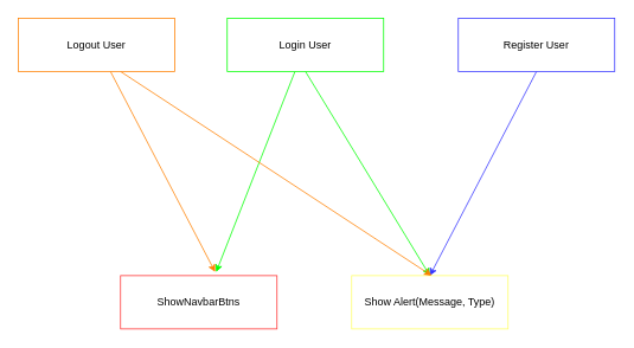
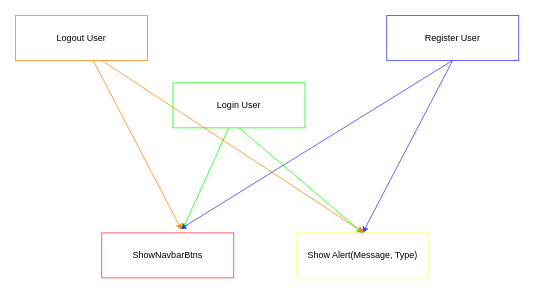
- <mxCell id="4" value="Login User" style="rounded=0;whiteSpace=wrap;html=1;fontStyle=0;strokeColor=#00FF00;" parent="1" vertex="1"><mxGeometry x="255" y="20" width="176" height="60" as="geometry" /></mxCell>
+ <mxCell id="4" value="Login User" style="rounded=0;whiteSpace=wrap;html=1;fontStyle=0;strokeColor=#00FF00;" parent="1" vertex="1"><mxGeometry x="230" y="110" width="176" height="60" as="geometry" /></mxCell>
+ <mxCell id="6" style="edgeStyle=none;html=1;entryX=0.594;entryY=-0.083;entryDx=0;entryDy=0;entryPerimeter=0;exitX=0.5;exitY=1;exitDx=0;exitDy=0;strokeColor=#3333FF;" parent="1" source="7" target="9" edge="1"><mxGeometry relative="1" as="geometry" /></mxCell>
